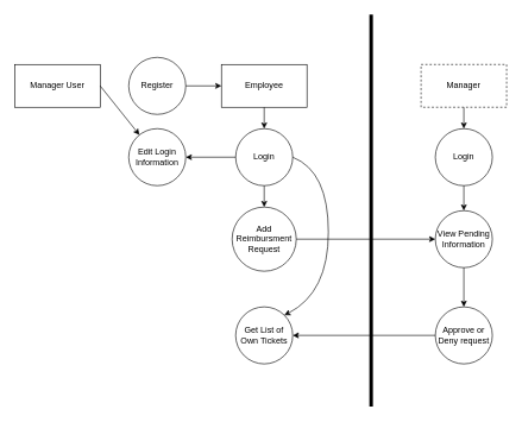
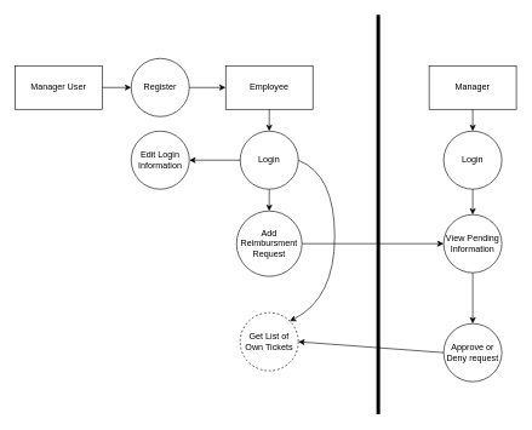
- <mxCell id="3" value="Manager" style="rounded=0;whiteSpace=wrap;html=1;dashed=1;" vertex="1" parent="1"><mxGeometry x="590" y="90" width="120" height="60" as="geometry" /></mxCell>
+ <mxCell id="3" value="Manager" style="rounded=0;whiteSpace=wrap;html=1;" vertex="1" parent="1"><mxGeometry x="590" y="90" width="120" height="60" as="geometry" /></mxCell>
- <mxCell id="6" value="" style="endArrow=classic;html=1;rounded=0;exitX=1;exitY=0.5;exitDx=0;exitDy=0;" edge="1" parent="1" source="4" target="23"><mxGeometry width="50" height="50" relative="1" as="geometry"><mxPoint x="190" y="180" as="sourcePoint" /><mxPoint x="440" y="380" as="targetPoint" /></mxGeometry></mxCell>
+ <mxCell id="6" value="" style="endArrow=classic;html=1;rounded=0;exitX=1;exitY=0.5;exitDx=0;exitDy=0;entryX=0;entryY=0.5;entryDx=0;entryDy=0;" edge="1" parent="1" source="4" target="5"><mxGeometry width="50" height="50" relative="1" as="geometry"><mxPoint x="190" y="180" as="sourcePoint" /><mxPoint x="440" y="380" as="targetPoint" /></mxGeometry></mxCell>
- <mxCell id="10" value="Get List of Own Tickets" style="ellipse;whiteSpace=wrap;html=1;aspect=fixed;" vertex="1" parent="1"><mxGeometry x="330" y="430" width="80" height="80" as="geometry" /></mxCell>
+ <mxCell id="10" value="Get List of Own Tickets" style="ellipse;whiteSpace=wrap;html=1;aspect=fixed;dashed=1;" vertex="1" parent="1"><mxGeometry x="330" y="430" width="80" height="80" as="geometry" /></mxCell>
- <mxCell id="19" value="Approve or Deny request" style="ellipse;whiteSpace=wrap;html=1;aspect=fixed;" vertex="1" parent="1"><mxGeometry x="610" y="430" width="80" height="80" as="geometry" /></mxCell>
+ <mxCell id="19" value="Approve or Deny request" style="ellipse;whiteSpace=wrap;html=1;aspect=fixed;" vertex="1" parent="1"><mxGeometry x="610" y="445" width="80" height="80" as="geometry" /></mxCell>
